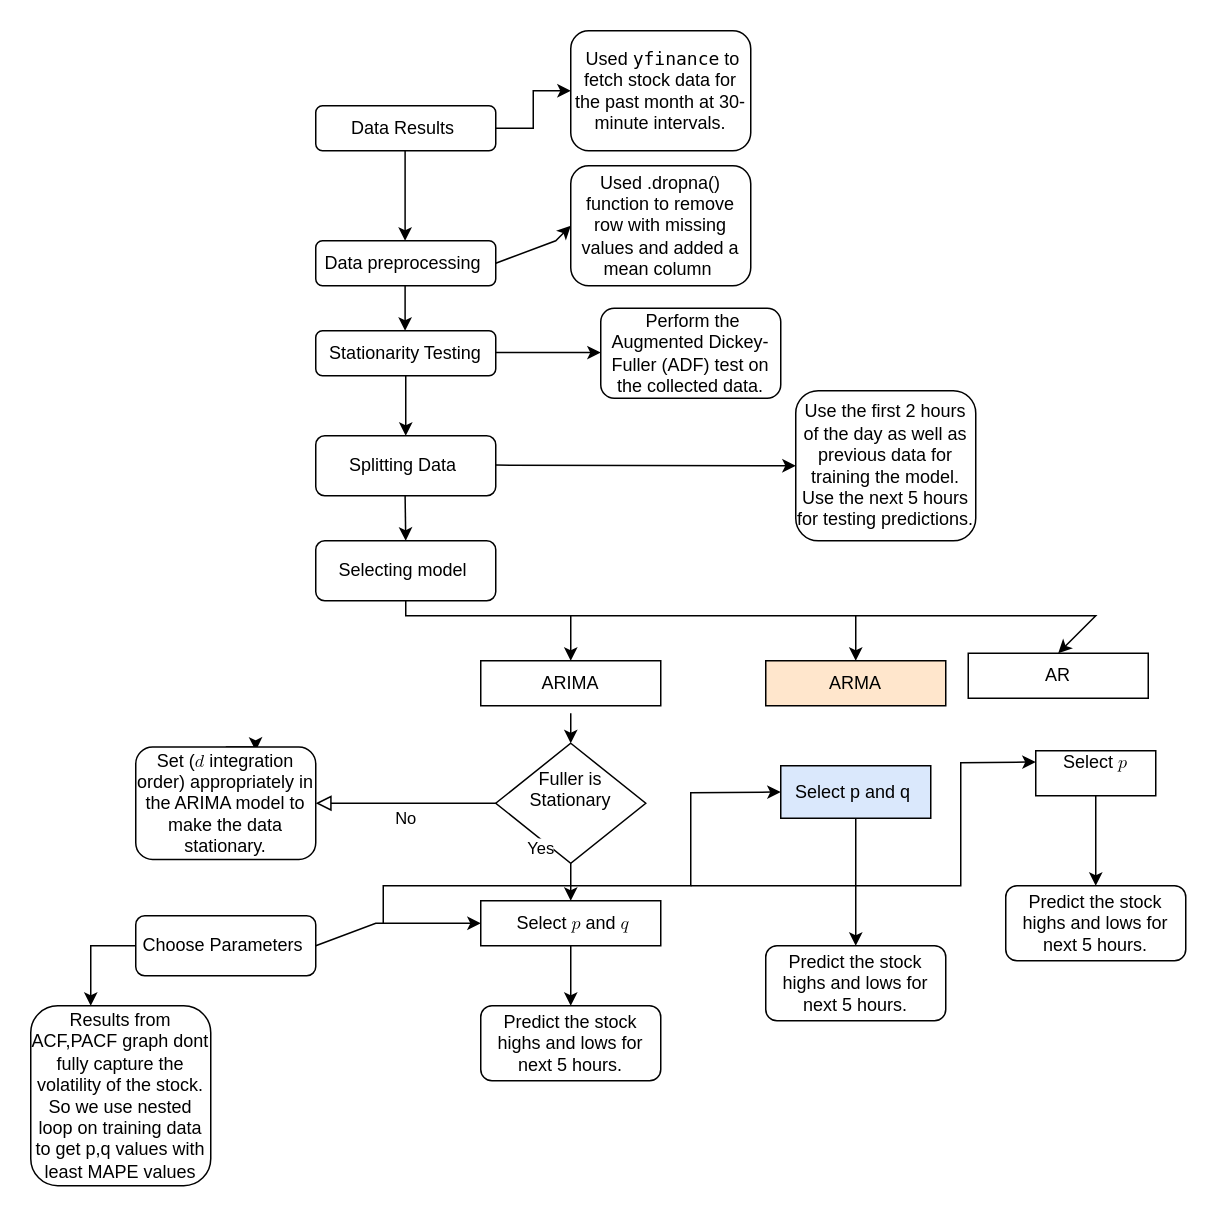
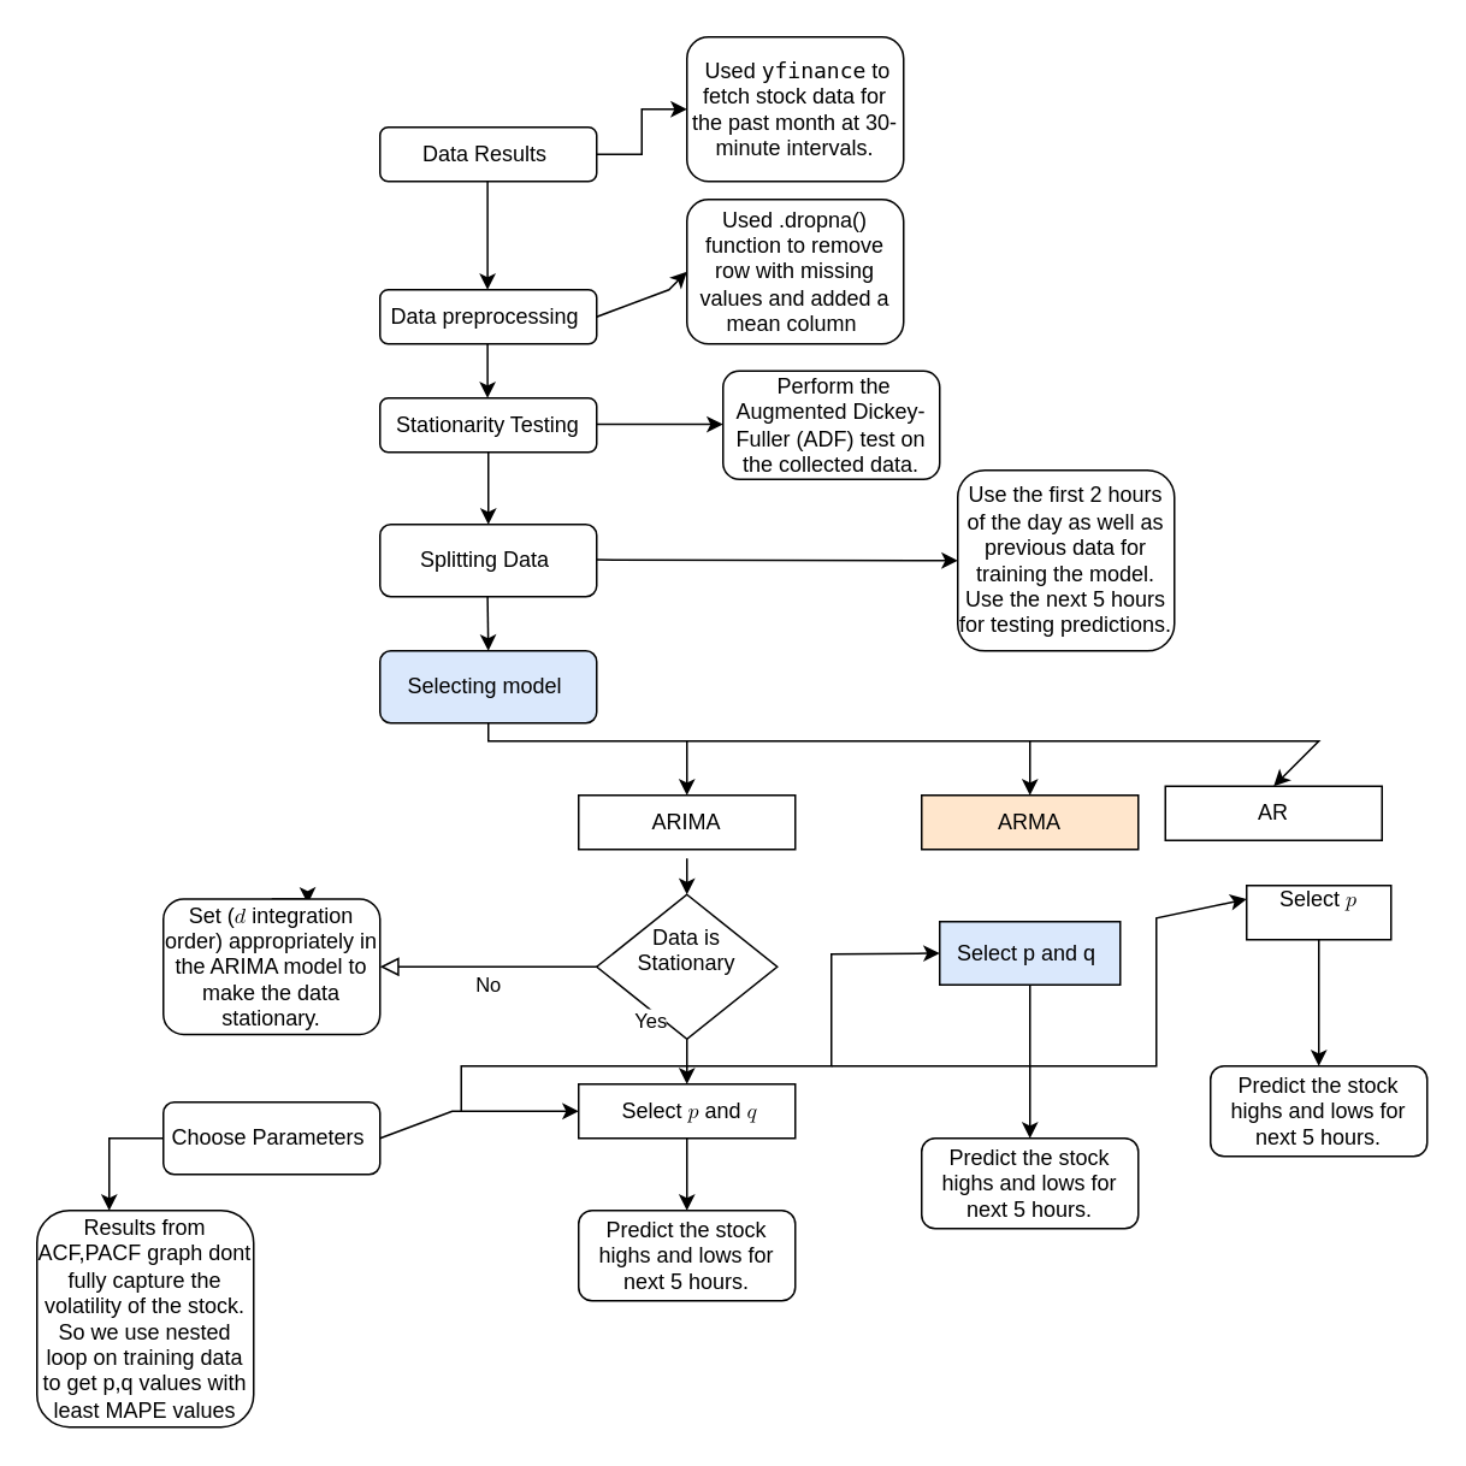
- <mxCell id="17" value="Selecting model&amp;nbsp;" style="rounded=1;whiteSpace=wrap;html=1;" vertex="1" parent="1"><mxGeometry x="210" y="360" width="120" height="40" as="geometry" /></mxCell>
+ <mxCell id="17" value="Selecting model&amp;nbsp;" style="rounded=1;whiteSpace=wrap;html=1;fillColor=#dae8fc;" vertex="1" parent="1"><mxGeometry x="210" y="360" width="120" height="40" as="geometry" /></mxCell>
- <mxCell id="21" value="Select &lt;span class=&quot;katex&quot;&gt;&lt;span class=&quot;katex-mathml&quot;&gt;&lt;math xmlns=&quot;http://www.w3.org/1998/Math/MathML&quot;&gt;&lt;mrow&gt;&lt;mi&gt;p&lt;/mi&gt;&lt;/mrow&gt;p&lt;/math&gt;&lt;/span&gt;&lt;br&gt;&lt;/span&gt;&lt;div&gt;&lt;span class=&quot;katex&quot;&gt;&lt;br&gt;&lt;/span&gt;&lt;/div&gt;" style="rounded=0;whiteSpace=wrap;html=1;" vertex="1" parent="1"><mxGeometry x="690" y="500" width="80" height="30" as="geometry" /></mxCell>
+ <mxCell id="21" value="Select &lt;span class=&quot;katex&quot;&gt;&lt;span class=&quot;katex-mathml&quot;&gt;&lt;math xmlns=&quot;http://www.w3.org/1998/Math/MathML&quot;&gt;&lt;mrow&gt;&lt;mi&gt;p&lt;/mi&gt;&lt;/mrow&gt;p&lt;/math&gt;&lt;/span&gt;&lt;br&gt;&lt;/span&gt;&lt;div&gt;&lt;span class=&quot;katex&quot;&gt;&lt;br&gt;&lt;/span&gt;&lt;/div&gt;" style="rounded=0;whiteSpace=wrap;html=1;" vertex="1" parent="1"><mxGeometry x="690" y="490" width="80" height="30" as="geometry" /></mxCell>
- <mxCell id="6" value="Fuller is Stationary&lt;div&gt;&lt;br&gt;&lt;/div&gt;" style="rhombus;whiteSpace=wrap;html=1;shadow=0;fontFamily=Helvetica;fontSize=12;align=center;strokeWidth=1;spacing=6;spacingTop=-4;" parent="1" vertex="1"><mxGeometry x="330" y="495" width="100" height="80" as="geometry" /></mxCell>
+ <mxCell id="6" value="Data is Stationary&lt;div&gt;&lt;br&gt;&lt;/div&gt;" style="rhombus;whiteSpace=wrap;html=1;shadow=0;fontFamily=Helvetica;fontSize=12;align=center;strokeWidth=1;spacing=6;spacingTop=-4;" parent="1" vertex="1"><mxGeometry x="330" y="495" width="100" height="80" as="geometry" /></mxCell>
